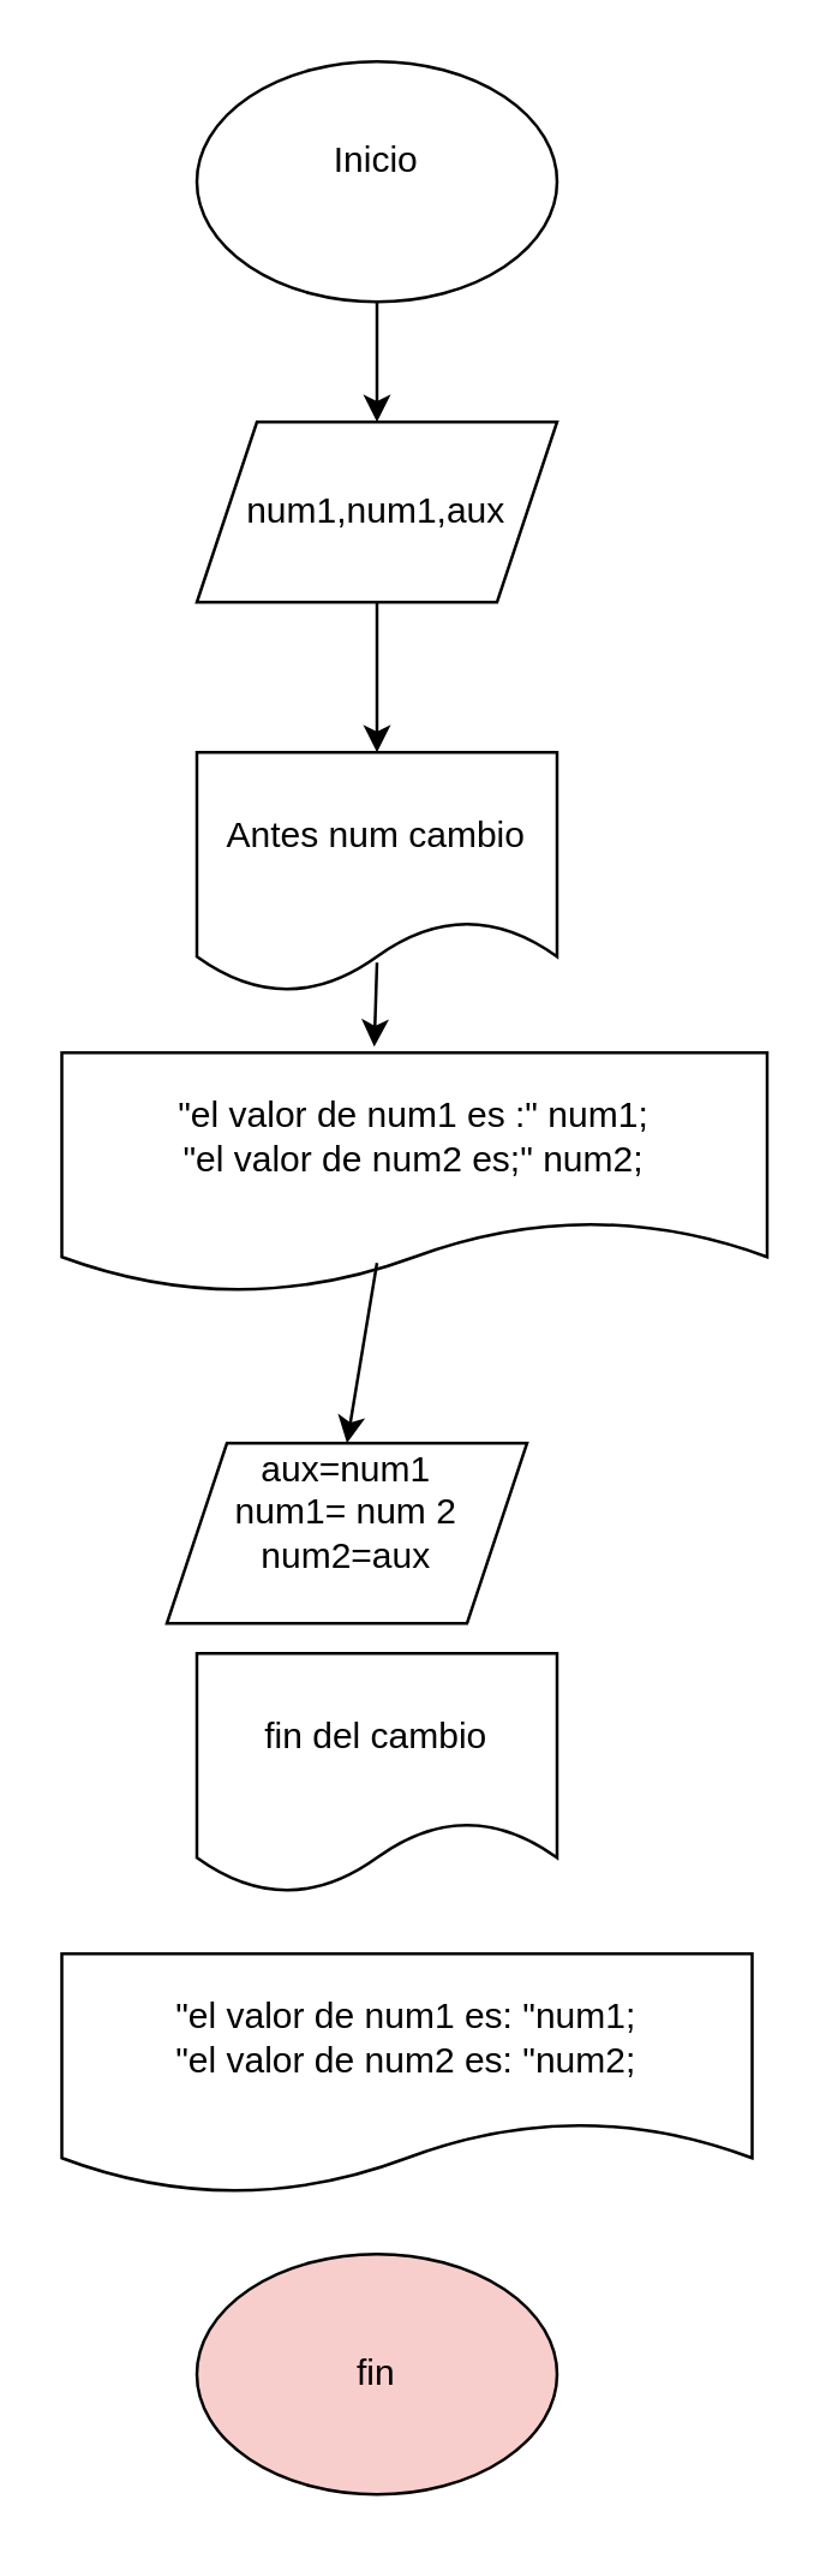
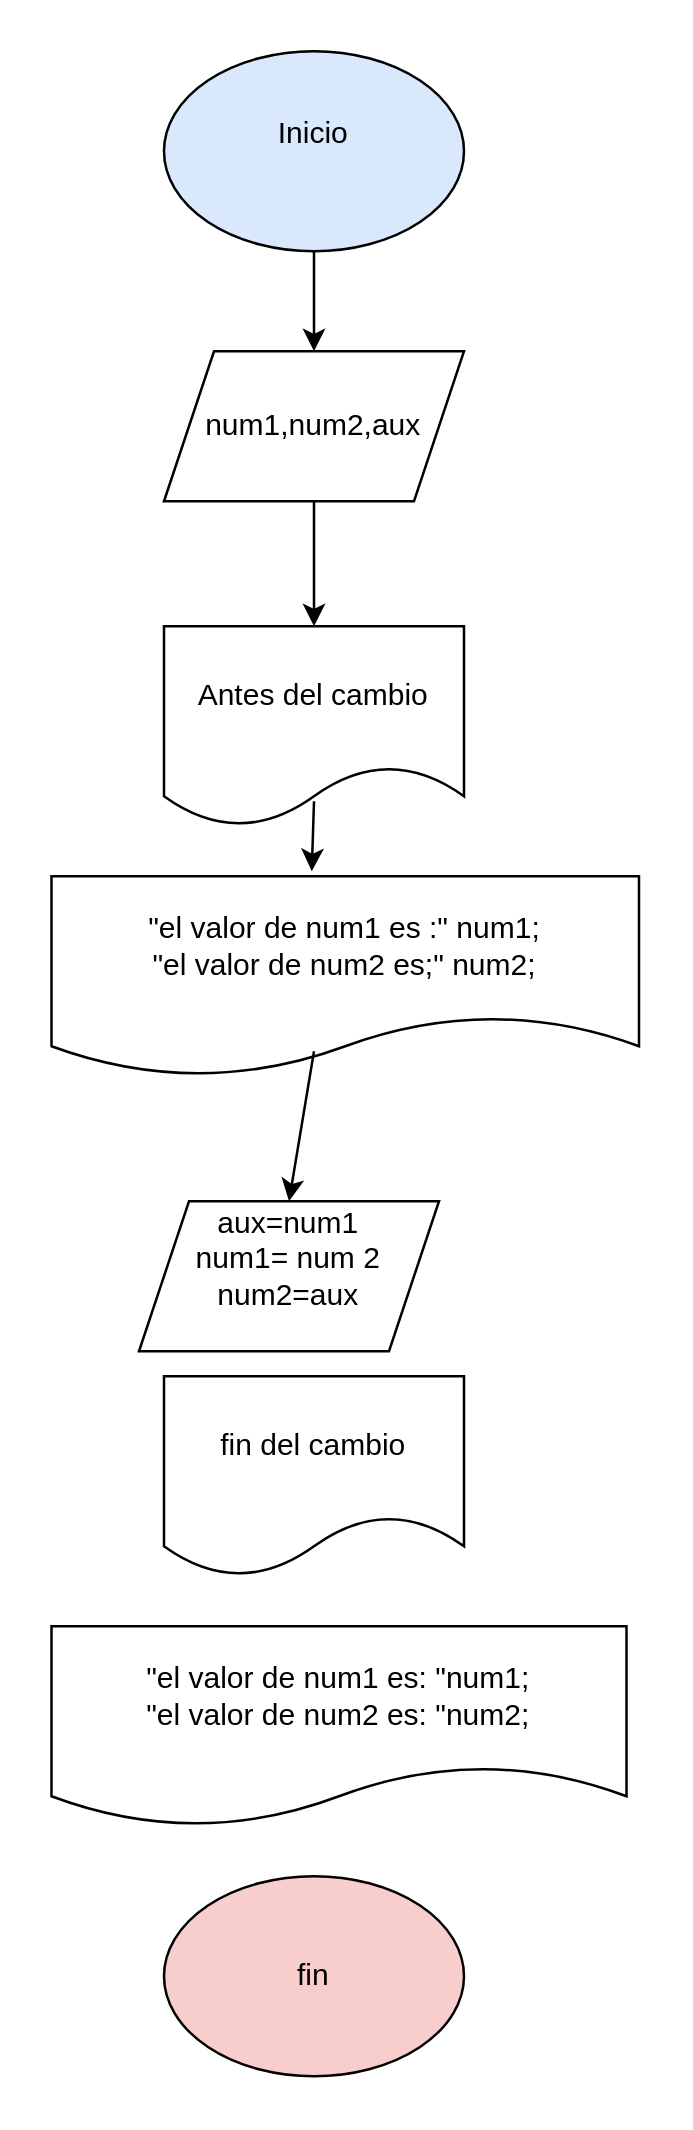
- <mxCell id="2" value="Inicio&lt;div&gt;&lt;br&gt;&lt;/div&gt;" style="ellipse;whiteSpace=wrap;html=1;" vertex="1" parent="1"><mxGeometry x="65" y="20" width="120" height="80" as="geometry" /></mxCell>
+ <mxCell id="2" value="Inicio&lt;div&gt;&lt;br&gt;&lt;/div&gt;" style="ellipse;whiteSpace=wrap;html=1;fillColor=#dae8fc;" vertex="1" parent="1"><mxGeometry x="65" y="20" width="120" height="80" as="geometry" /></mxCell>
- <mxCell id="4" value="num1,num1,aux" style="shape=parallelogram;perimeter=parallelogramPerimeter;whiteSpace=wrap;html=1;fixedSize=1;" vertex="1" parent="1"><mxGeometry x="65" y="140" width="120" height="60" as="geometry" /></mxCell>
+ <mxCell id="4" value="num1,num2,aux" style="shape=parallelogram;perimeter=parallelogramPerimeter;whiteSpace=wrap;html=1;fixedSize=1;" vertex="1" parent="1"><mxGeometry x="65" y="140" width="120" height="60" as="geometry" /></mxCell>
- <mxCell id="6" value="Antes num cambio" style="shape=document;whiteSpace=wrap;html=1;boundedLbl=1;" vertex="1" parent="1"><mxGeometry x="65" y="250" width="120" height="80" as="geometry" /></mxCell>
+ <mxCell id="6" value="Antes del cambio" style="shape=document;whiteSpace=wrap;html=1;boundedLbl=1;" vertex="1" parent="1"><mxGeometry x="65" y="250" width="120" height="80" as="geometry" /></mxCell>
